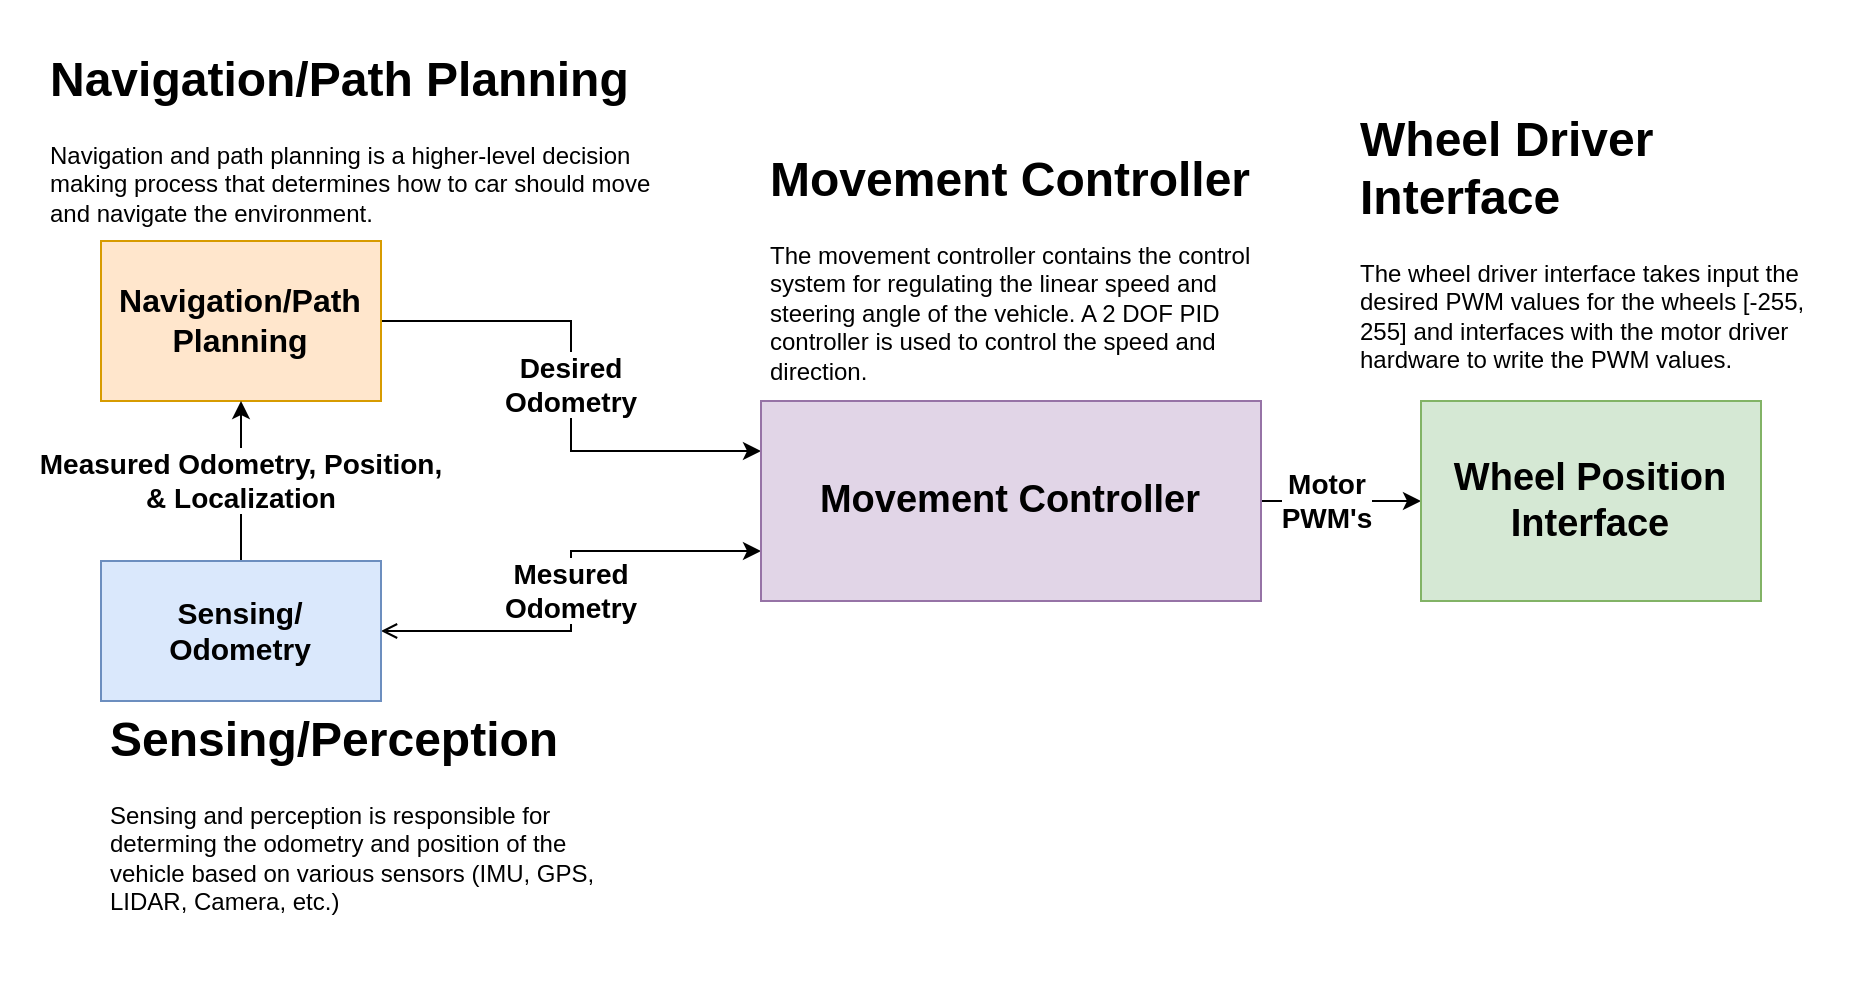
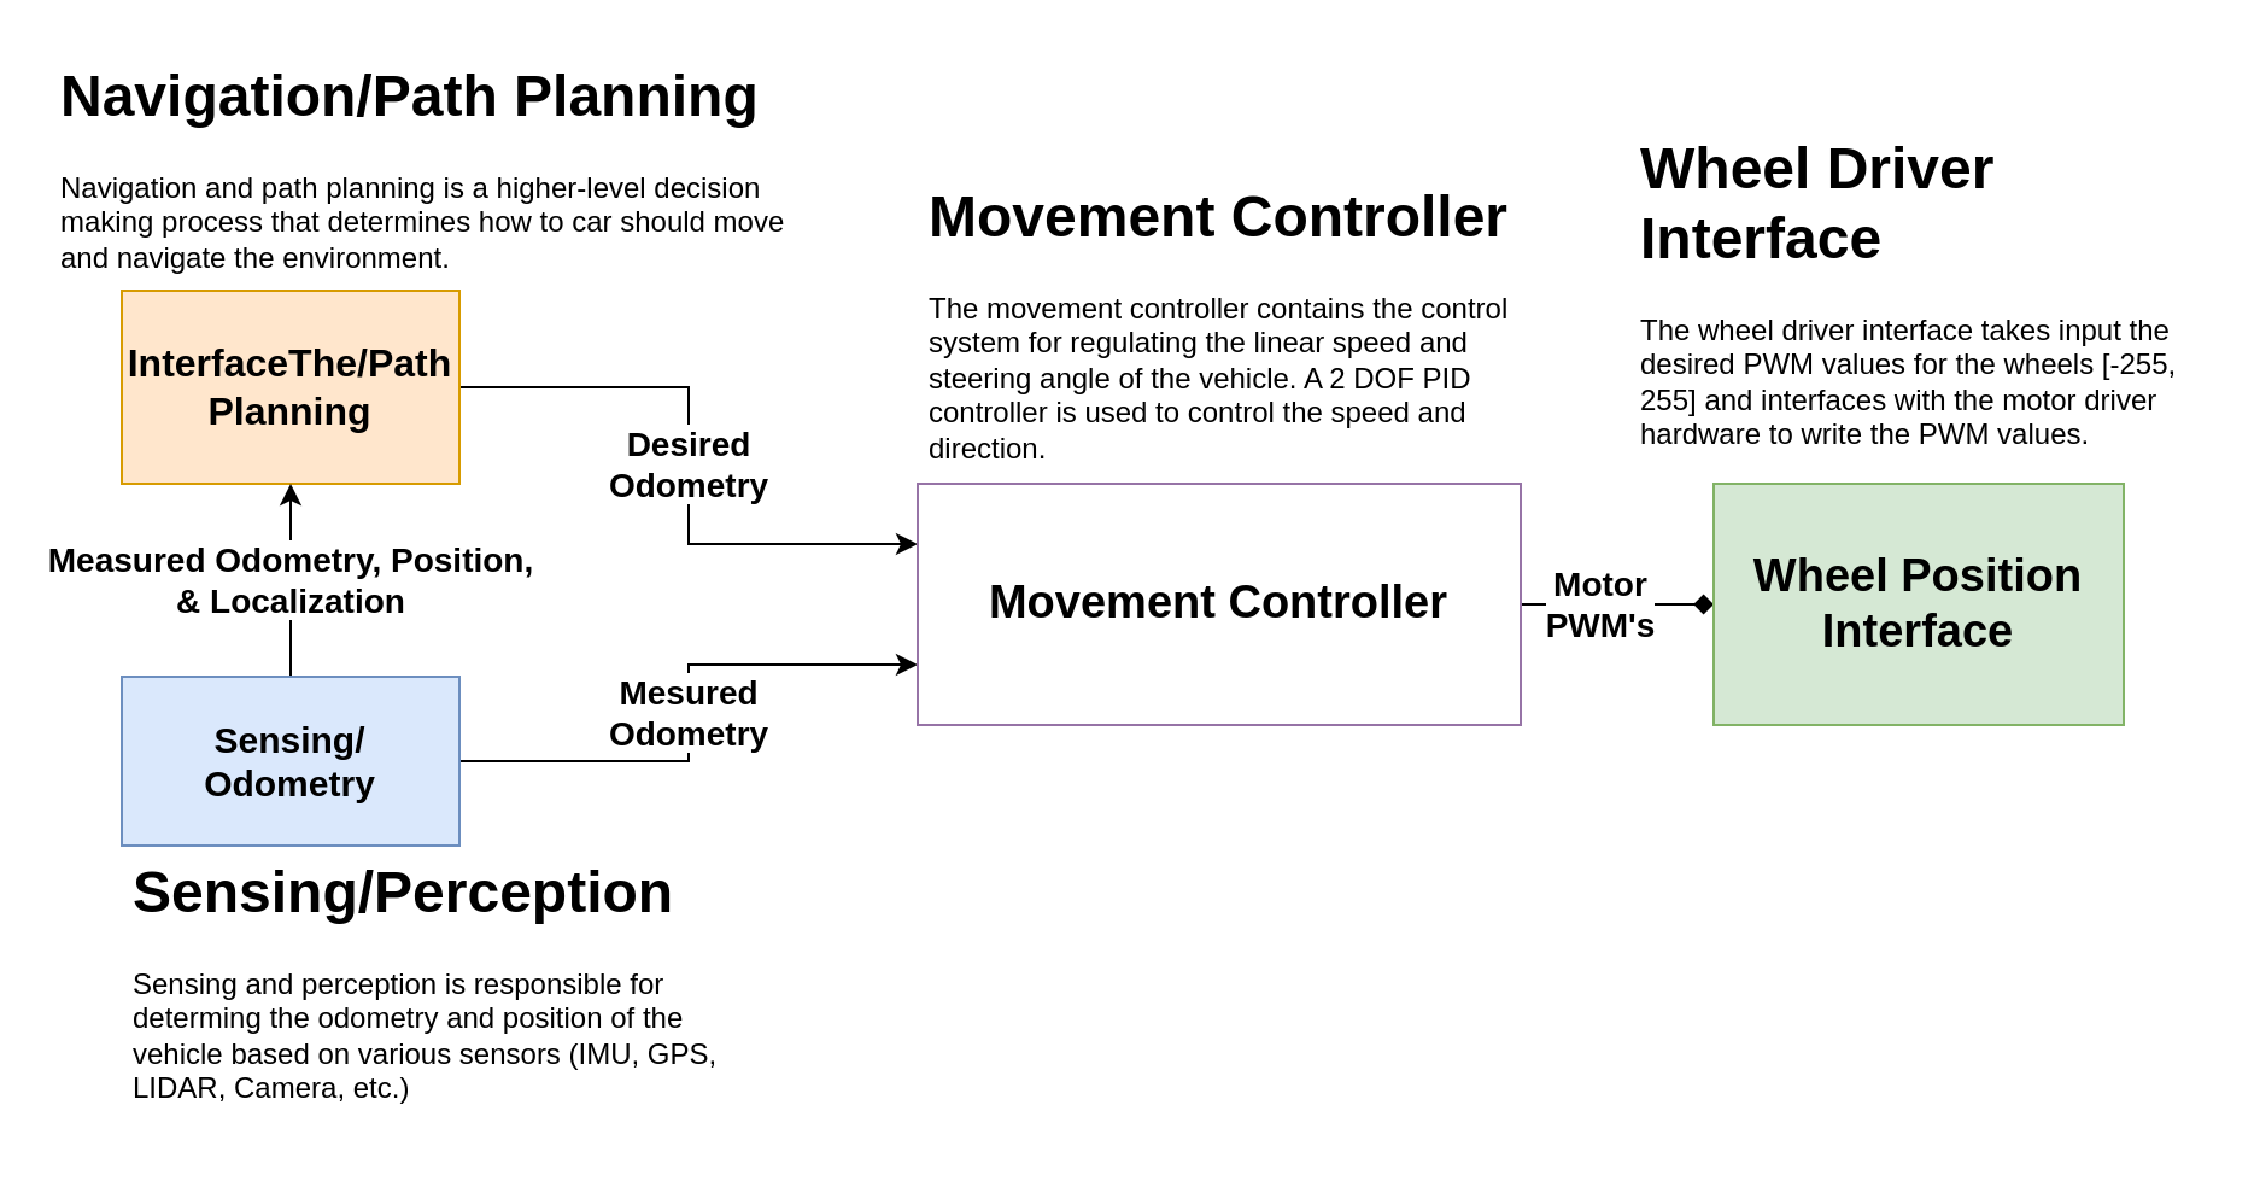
- <mxCell id="10" value="&lt;font size=&quot;1&quot;&gt;&lt;b style=&quot;font-size: 16px&quot;&gt;Navigation/Path Planning&lt;/b&gt;&lt;/font&gt;" style="rounded=0;whiteSpace=wrap;html=1;fillColor=#ffe6cc;strokeColor=#d79b00;" vertex="1" parent="1"><mxGeometry x="50" y="120" width="140" height="80" as="geometry" /></mxCell>
+ <mxCell id="10" value="&lt;font size=&quot;1&quot;&gt;&lt;b style=&quot;font-size: 16px&quot;&gt;InterfaceThe/Path Planning&lt;/b&gt;&lt;/font&gt;" style="rounded=0;whiteSpace=wrap;html=1;fillColor=#ffe6cc;strokeColor=#d79b00;" vertex="1" parent="1"><mxGeometry x="50" y="120" width="140" height="80" as="geometry" /></mxCell>
- <mxCell id="6" value="&lt;b&gt;&lt;font style=&quot;font-size: 19px&quot;&gt;Movement Controller&lt;/font&gt;&lt;/b&gt;" style="rounded=0;whiteSpace=wrap;html=1;fillColor=#e1d5e7;strokeColor=#9673a6;" vertex="1" parent="1"><mxGeometry x="380" y="200" width="250" height="100" as="geometry" /></mxCell>
+ <mxCell id="6" value="&lt;b&gt;&lt;font style=&quot;font-size: 19px&quot;&gt;Movement Controller&lt;/font&gt;&lt;/b&gt;" style="rounded=0;whiteSpace=wrap;html=1;fillColor=#ffffff;strokeColor=#9673a6;" vertex="1" parent="1"><mxGeometry x="380" y="200" width="250" height="100" as="geometry" /></mxCell>
- <mxCell id="4" style="edgeStyle=orthogonalEdgeStyle;rounded=0;orthogonalLoop=1;jettySize=auto;html=1;startArrow=none;startFill=0;endArrow=classic;endFill=1;" edge="1" parent="1" source="6" target="8"><mxGeometry relative="1" as="geometry" /></mxCell>
+ <mxCell id="4" style="edgeStyle=orthogonalEdgeStyle;rounded=0;orthogonalLoop=1;jettySize=auto;html=1;startArrow=none;startFill=0;endArrow=diamond;endFill=1;" edge="1" parent="1" source="6" target="8"><mxGeometry relative="1" as="geometry" /></mxCell>
- <mxCell id="3" value="&lt;b style=&quot;font-size: 14px&quot;&gt;Mesured&lt;br&gt;Odometry&lt;/b&gt;" style="edgeStyle=orthogonalEdgeStyle;rounded=0;orthogonalLoop=1;jettySize=auto;html=1;exitX=0;exitY=0.75;exitDx=0;exitDy=0;startArrow=classic;startFill=1;endArrow=open;endFill=0;entryX=1;entryY=0.5;entryDx=0;entryDy=0;" edge="1" parent="1" source="6" target="12"><mxGeometry relative="1" as="geometry"><mxPoint x="200" y="275" as="targetPoint" /><Array as="points" /></mxGeometry></mxCell>
+ <mxCell id="3" value="&lt;b style=&quot;font-size: 14px&quot;&gt;Mesured&lt;br&gt;Odometry&lt;/b&gt;" style="edgeStyle=orthogonalEdgeStyle;rounded=0;orthogonalLoop=1;jettySize=auto;html=1;exitX=0;exitY=0.75;exitDx=0;exitDy=0;startArrow=classic;startFill=1;endArrow=none;endFill=0;entryX=1;entryY=0.5;entryDx=0;entryDy=0;" edge="1" parent="1" source="6" target="12"><mxGeometry relative="1" as="geometry"><mxPoint x="200" y="275" as="targetPoint" /><Array as="points" /></mxGeometry></mxCell>
